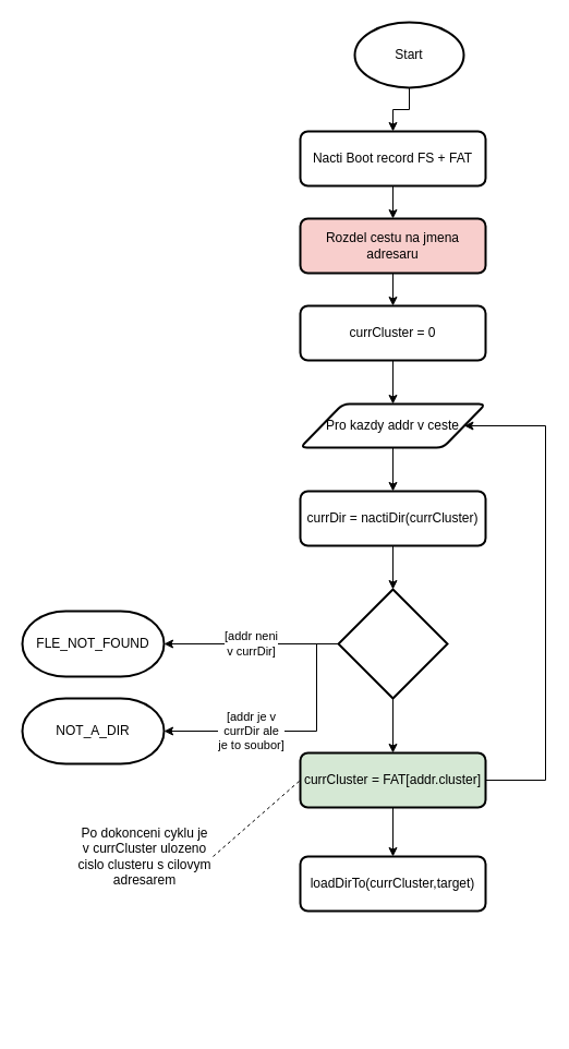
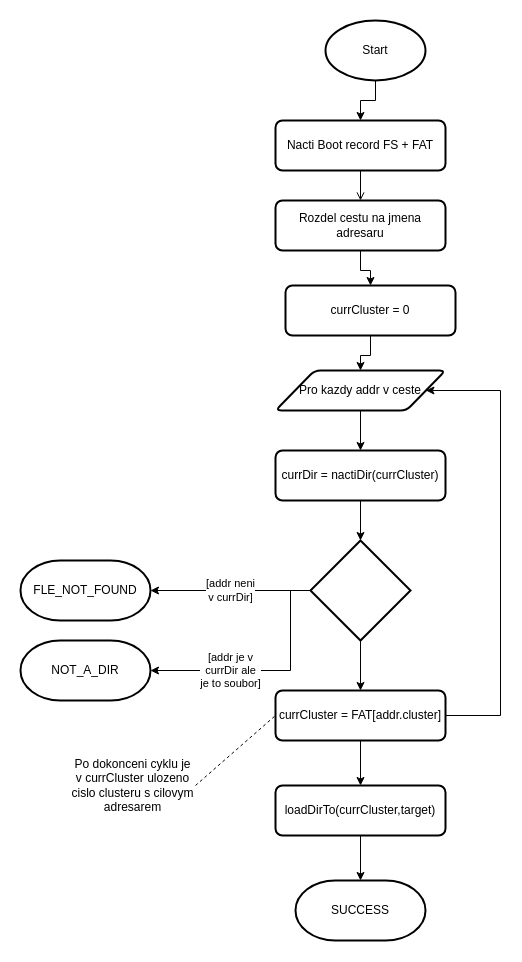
- <mxCell id="4" style="edgeStyle=orthogonalEdgeStyle;rounded=0;orthogonalLoop=1;jettySize=auto;html=1;entryX=0.5;entryY=0;entryDx=0;entryDy=0;" edge="1" parent="1" source="5" target="7"><mxGeometry relative="1" as="geometry" /></mxCell>
+ <mxCell id="4" style="edgeStyle=orthogonalEdgeStyle;rounded=0;orthogonalLoop=1;jettySize=auto;html=1;entryX=0.5;entryY=0;entryDx=0;entryDy=0;endArrow=open;" edge="1" parent="1" source="5" target="7"><mxGeometry relative="1" as="geometry" /></mxCell>
- <mxCell id="7" value="Rozdel cestu na jmena adresaru" style="rounded=1;whiteSpace=wrap;html=1;absoluteArcSize=1;arcSize=14;strokeWidth=2;fillColor=#f8cecc;" vertex="1" parent="1"><mxGeometry x="275" y="200" width="170" height="50" as="geometry" /></mxCell>
+ <mxCell id="7" value="Rozdel cestu na jmena adresaru" style="rounded=1;whiteSpace=wrap;html=1;absoluteArcSize=1;arcSize=14;strokeWidth=2;" vertex="1" parent="1"><mxGeometry x="275" y="200" width="170" height="50" as="geometry" /></mxCell>
- <mxCell id="11" value="currCluster = 0" style="rounded=1;whiteSpace=wrap;html=1;absoluteArcSize=1;arcSize=14;strokeWidth=2;" vertex="1" parent="1"><mxGeometry x="275" y="280" width="170" height="50" as="geometry" /></mxCell>
+ <mxCell id="11" value="currCluster = 0" style="rounded=1;whiteSpace=wrap;html=1;absoluteArcSize=1;arcSize=14;strokeWidth=2;" vertex="1" parent="1"><mxGeometry x="285" y="285" width="170" height="50" as="geometry" /></mxCell>
- <mxCell id="19" value="currCluster = FAT[addr.cluster]" style="rounded=1;whiteSpace=wrap;html=1;absoluteArcSize=1;arcSize=14;strokeWidth=2;fillColor=#d5e8d4;" vertex="1" parent="1"><mxGeometry x="275" y="690" width="170" height="50" as="geometry" /></mxCell>
+ <mxCell id="19" value="currCluster = FAT[addr.cluster]" style="rounded=1;whiteSpace=wrap;html=1;absoluteArcSize=1;arcSize=14;strokeWidth=2;" vertex="1" parent="1"><mxGeometry x="275" y="690" width="170" height="50" as="geometry" /></mxCell>
+ <mxCell id="24" style="edgeStyle=orthogonalEdgeStyle;rounded=0;orthogonalLoop=1;jettySize=auto;html=1;entryX=0.5;entryY=0;entryDx=0;entryDy=0;entryPerimeter=0;" edge="1" parent="1" source="25" target="27"><mxGeometry relative="1" as="geometry" /></mxCell>
+ <mxCell id="27" value="SUCCESS" style="strokeWidth=2;html=1;shape=mxgraph.flowchart.terminator;whiteSpace=wrap;" vertex="1" parent="1"><mxGeometry x="295" y="880" width="130" height="60" as="geometry" /></mxCell>
